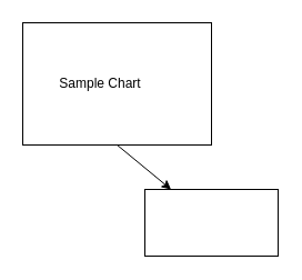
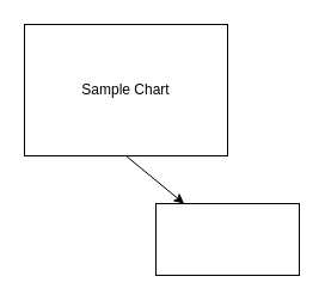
- <mxCell id="3" value="Sample Chart" style="text;html=1;strokeColor=none;fillColor=none;align=center;verticalAlign=middle;whiteSpace=wrap;rounded=0;" vertex="1" parent="1"><mxGeometry x="35" y="65" width="110" height="20" as="geometry" /></mxCell>
+ <mxCell id="3" value="Sample Chart" style="text;html=1;strokeColor=none;fillColor=none;align=center;verticalAlign=middle;whiteSpace=wrap;rounded=0;" vertex="1" parent="1"><mxGeometry x="50" y="65" width="110" height="20" as="geometry" /></mxCell>
